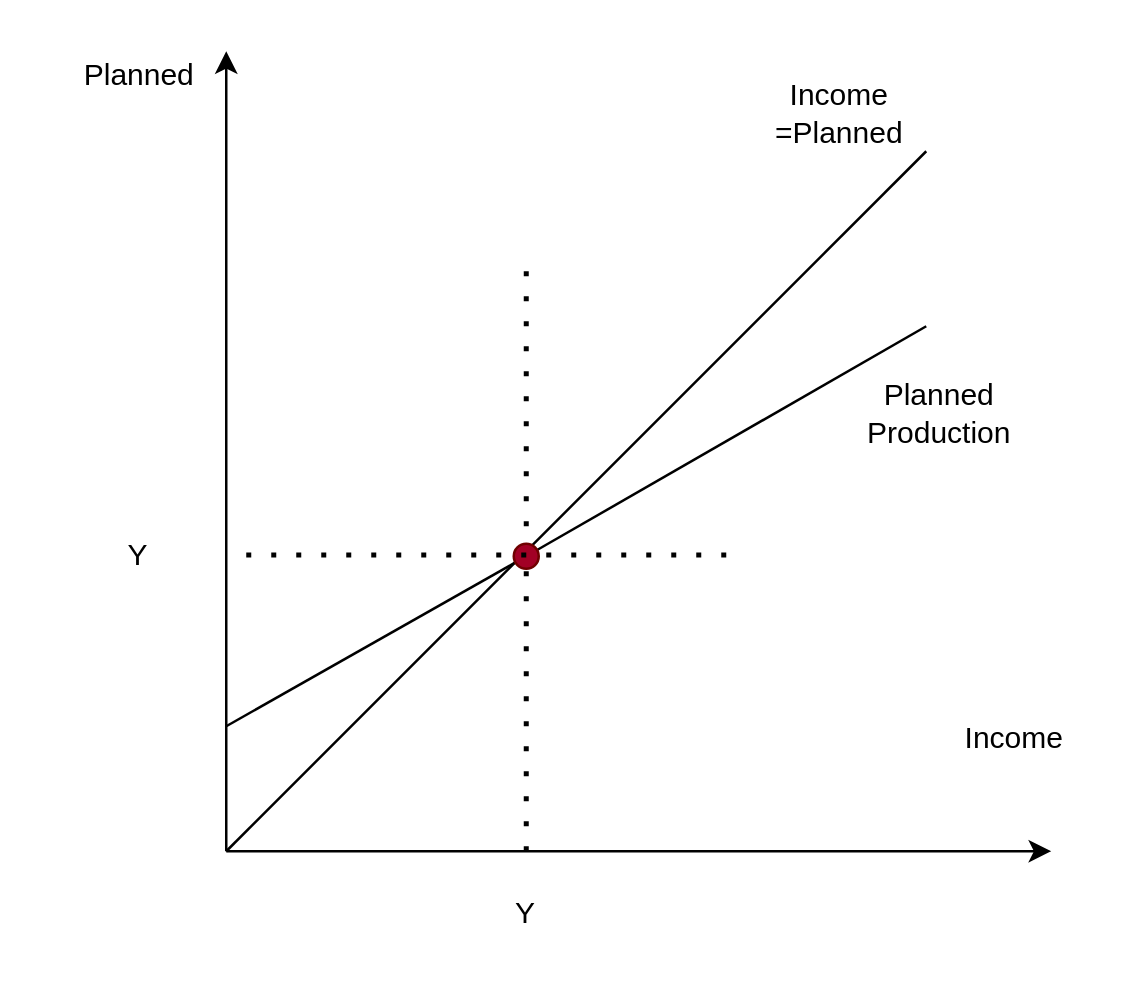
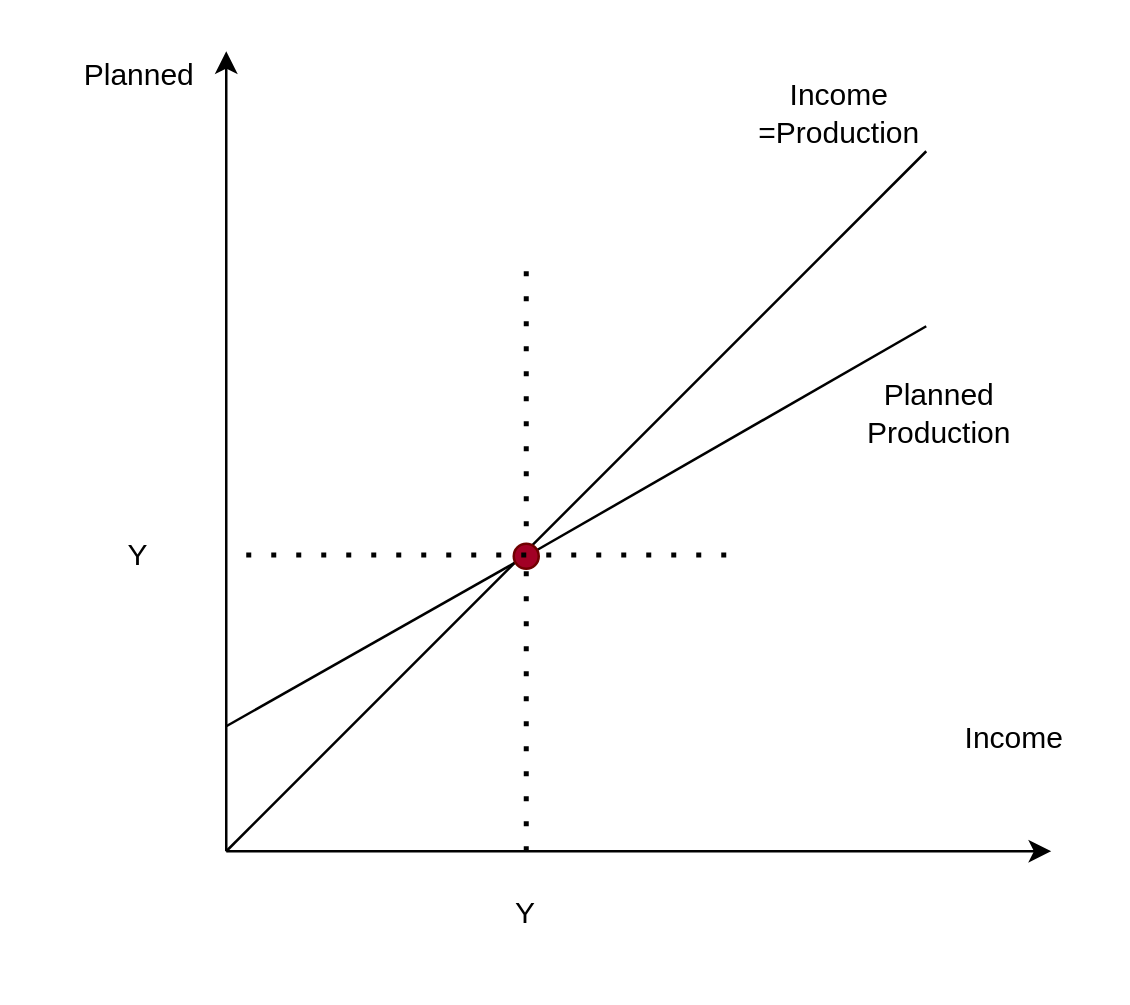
- <mxCell id="10" value="Income&lt;br&gt;=Planned" style="text;html=1;resizable=0;autosize=1;align=center;verticalAlign=middle;points=[];fillColor=none;strokeColor=none;rounded=0;" parent="1" vertex="1"><mxGeometry x="295" y="30" width="80" height="30" as="geometry" /></mxCell>
+ <mxCell id="10" value="Income&lt;br&gt;=Production" style="text;html=1;resizable=0;autosize=1;align=center;verticalAlign=middle;points=[];fillColor=none;strokeColor=none;rounded=0;" parent="1" vertex="1"><mxGeometry x="295" y="30" width="80" height="30" as="geometry" /></mxCell>
